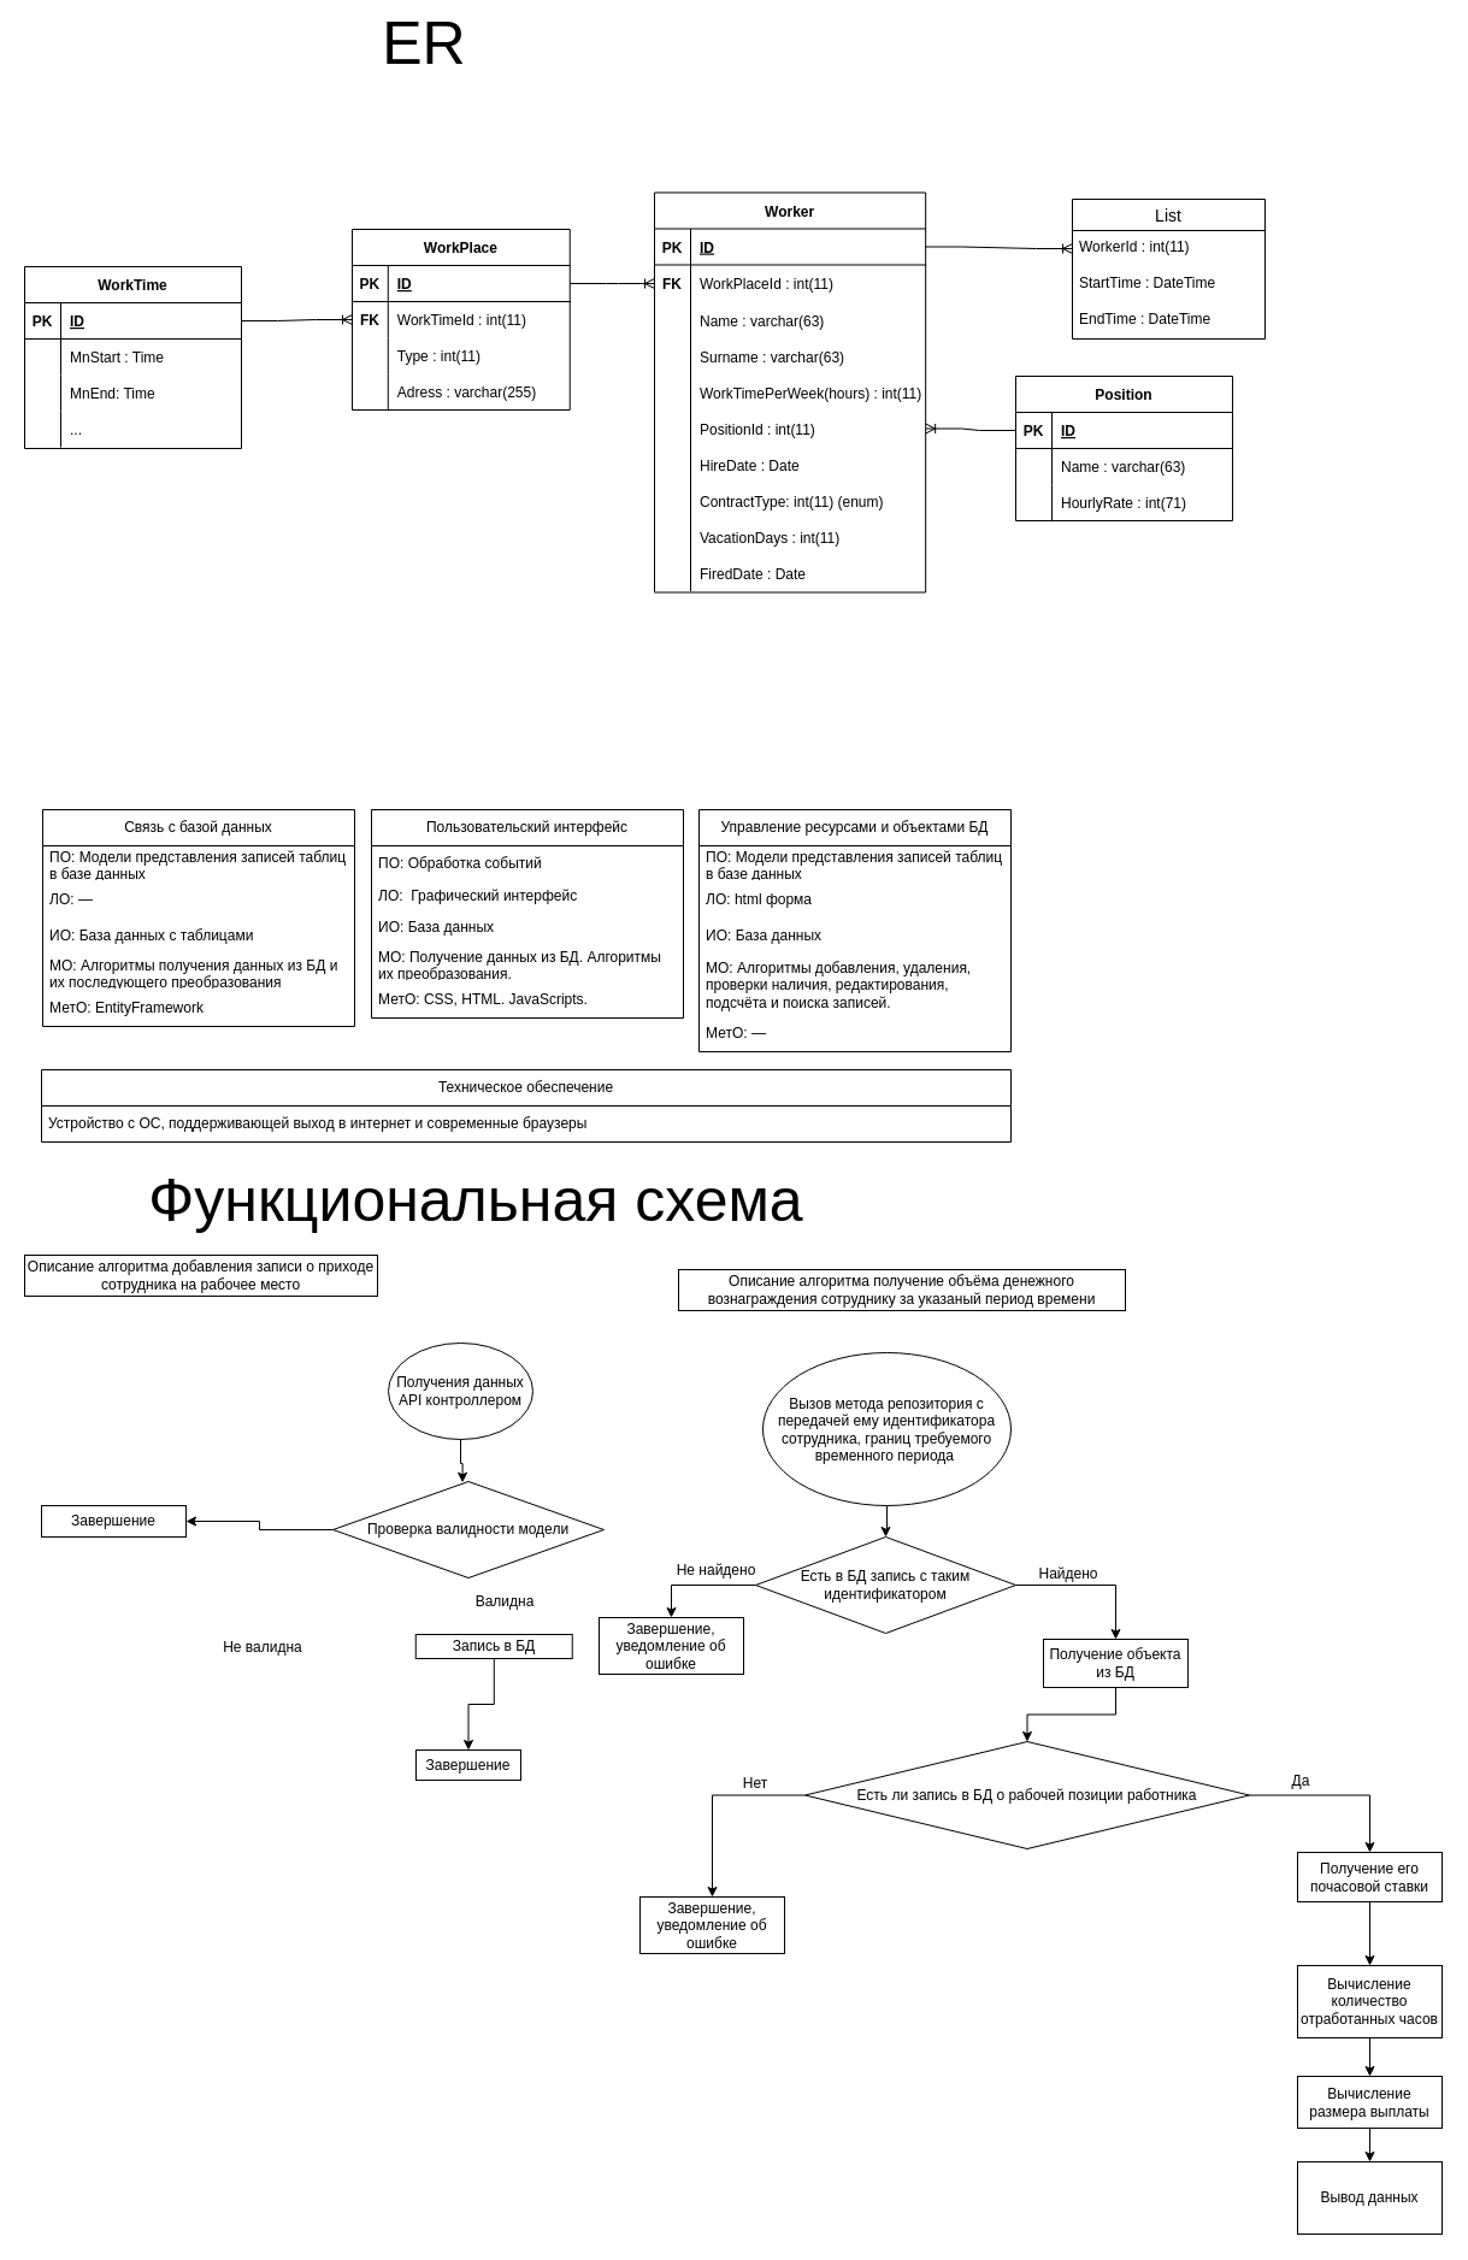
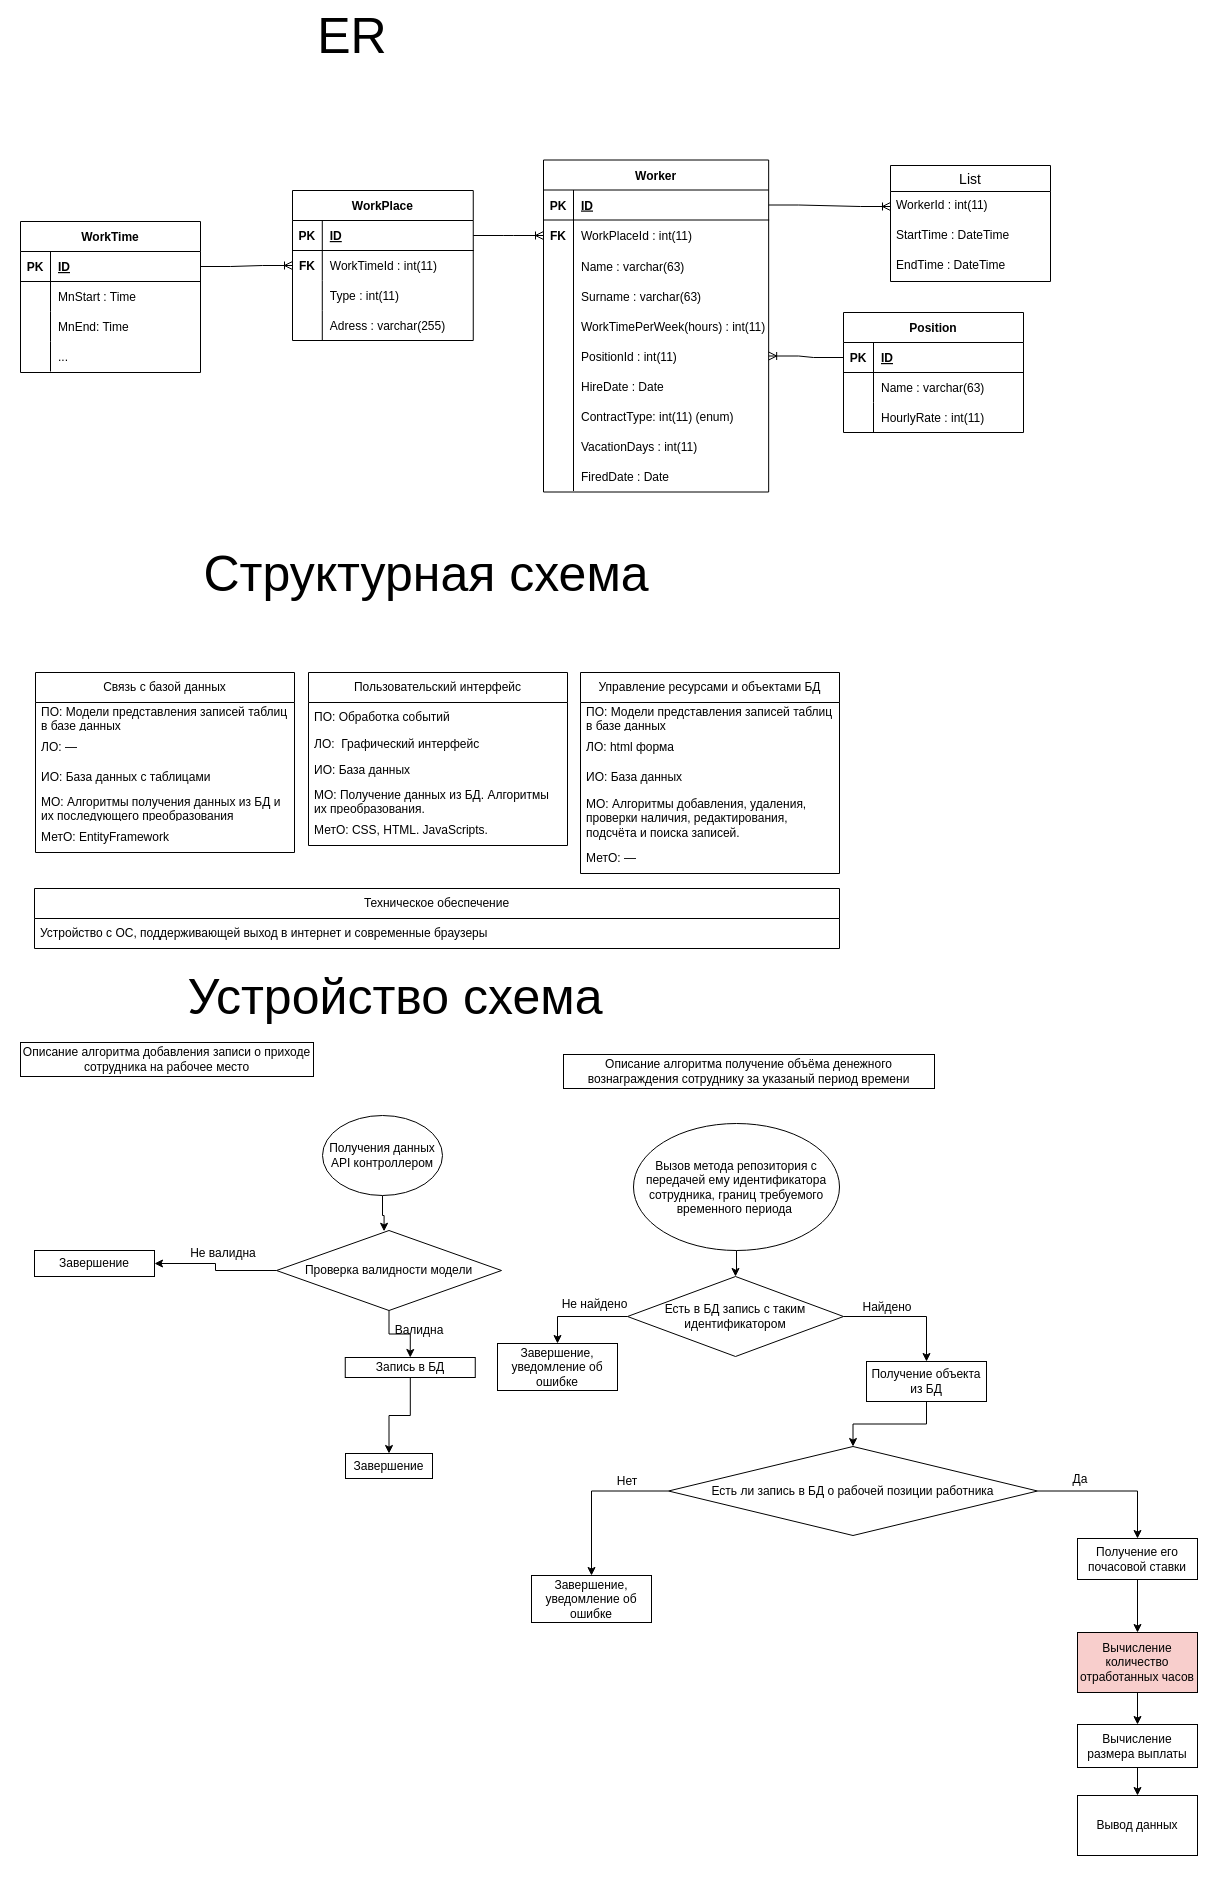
- <mxCell id="57" value="HourlyRate : int(71)" style="shape=partialRectangle;connectable=0;fillColor=none;top=0;left=0;bottom=0;right=0;align=left;spacingLeft=6;overflow=hidden;" parent="55" vertex="1"><mxGeometry x="30" width="150" height="30" as="geometry"><mxRectangle width="150" height="30" as="alternateBounds" /></mxGeometry></mxCell>
+ <mxCell id="57" value="HourlyRate : int(11)" style="shape=partialRectangle;connectable=0;fillColor=none;top=0;left=0;bottom=0;right=0;align=left;spacingLeft=6;overflow=hidden;" parent="55" vertex="1"><mxGeometry x="30" width="150" height="30" as="geometry"><mxRectangle width="150" height="30" as="alternateBounds" /></mxGeometry></mxCell>
+ <mxCell id="79" value="Структурная схема" style="text;html=1;strokeColor=none;fillColor=none;align=center;verticalAlign=middle;whiteSpace=wrap;rounded=0;fontSize=50;" vertex="1" parent="1"><mxGeometry x="163" y="558" width="526" height="30" as="geometry" /></mxCell>
- <mxCell id="100" value="Функциональная схема" style="text;html=1;strokeColor=none;fillColor=none;align=center;verticalAlign=middle;whiteSpace=wrap;rounded=0;fontSize=50;" vertex="1" parent="1"><mxGeometry x="73" y="981" width="644" height="30" as="geometry" /></mxCell>
+ <mxCell id="100" value="Устройство схема" style="text;html=1;strokeColor=none;fillColor=none;align=center;verticalAlign=middle;whiteSpace=wrap;rounded=0;fontSize=50;" vertex="1" parent="1"><mxGeometry x="73" y="981" width="644" height="30" as="geometry" /></mxCell>
+ <mxCell id="105" style="edgeStyle=orthogonalEdgeStyle;rounded=0;orthogonalLoop=1;jettySize=auto;html=1;entryX=0.5;entryY=0;entryDx=0;entryDy=0;fontSize=12;" edge="1" parent="1" source="106" target="110"><mxGeometry relative="1" as="geometry" /></mxCell>
- <mxCell id="108" value="Не валидна" style="text;html=1;strokeColor=none;fillColor=none;align=center;verticalAlign=middle;whiteSpace=wrap;rounded=0;fontSize=12;" vertex="1" parent="1"><mxGeometry x="172" y="1353" width="92" height="30" as="geometry" /></mxCell>
+ <mxCell id="108" value="Не валидна" style="text;html=1;strokeColor=none;fillColor=none;align=center;verticalAlign=middle;whiteSpace=wrap;rounded=0;fontSize=12;" vertex="1" parent="1"><mxGeometry x="177" y="1238" width="92" height="30" as="geometry" /></mxCell>
- <mxCell id="133" value="Вычисление количество отработанных часов" style="rounded=0;whiteSpace=wrap;html=1;fontSize=12;" vertex="1" parent="1"><mxGeometry x="1077" y="1632" width="120" height="60" as="geometry" /></mxCell>
+ <mxCell id="133" value="Вычисление количество отработанных часов" style="rounded=0;whiteSpace=wrap;html=1;fontSize=12;fillColor=#f8cecc;" vertex="1" parent="1"><mxGeometry x="1077" y="1632" width="120" height="60" as="geometry" /></mxCell>
